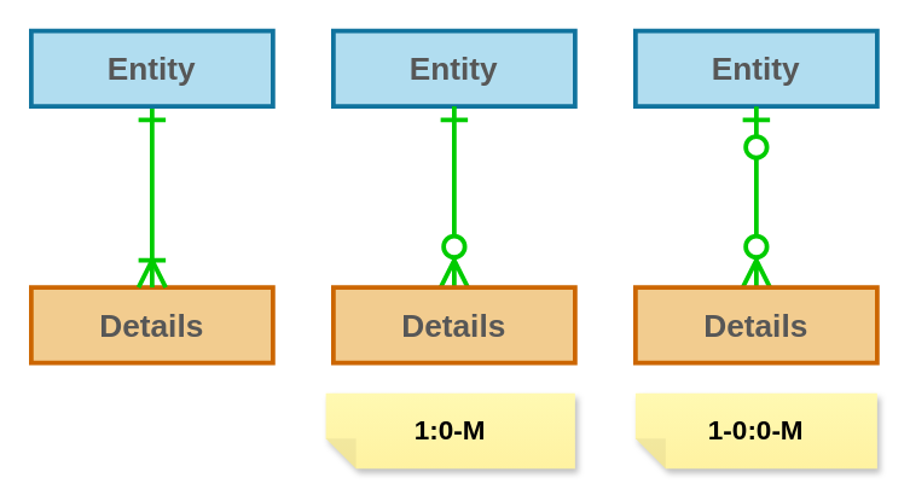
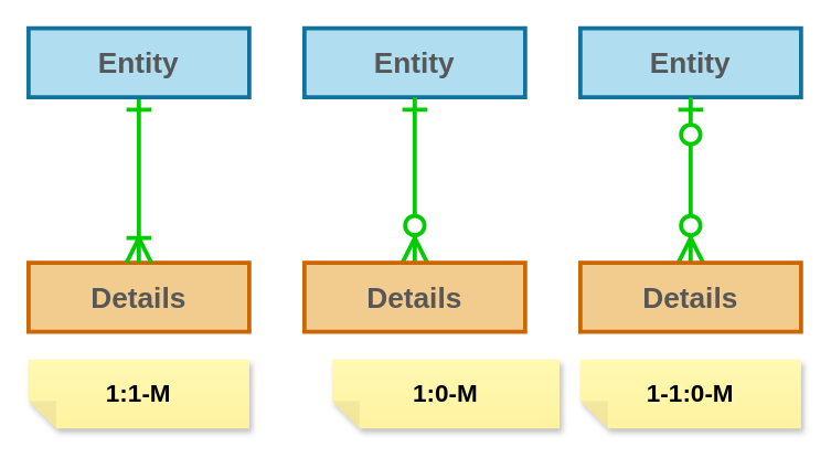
+ <mxCell id="13" value="1:1-M" style="shape=note;whiteSpace=wrap;html=1;backgroundOutline=1;fontColor=#000000;darkOpacity=0.05;fillColor=#FFF9B2;strokeColor=none;fillStyle=solid;direction=west;gradientDirection=north;gradientColor=#FFF2A1;shadow=1;size=20;pointerEvents=1;hachureGap=4;strokeWidth=4;fontStyle=1;fontSize=18;" parent="1" vertex="1"><mxGeometry x="20" y="260" width="160" height="50" as="geometry" /></mxCell>
- <mxCell id="12" value="1:0-M" style="shape=note;whiteSpace=wrap;html=1;backgroundOutline=1;fontColor=#000000;darkOpacity=0.05;fillColor=#FFF9B2;strokeColor=none;fillStyle=solid;direction=west;gradientDirection=north;gradientColor=#FFF2A1;shadow=1;size=20;pointerEvents=1;hachureGap=4;strokeWidth=4;fontStyle=1;fontSize=18;" parent="1" vertex="1"><mxGeometry x="215" y="260" width="165" height="50" as="geometry" /></mxCell>
+ <mxCell id="12" value="1:0-M" style="shape=note;whiteSpace=wrap;html=1;backgroundOutline=1;fontColor=#000000;darkOpacity=0.05;fillColor=#FFF9B2;strokeColor=none;fillStyle=solid;direction=west;gradientDirection=north;gradientColor=#FFF2A1;shadow=1;size=20;pointerEvents=1;hachureGap=4;strokeWidth=4;fontStyle=1;fontSize=18;" parent="1" vertex="1"><mxGeometry x="240" y="260" width="165" height="50" as="geometry" /></mxCell>
- <mxCell id="11" value="1-0:0-M" style="shape=note;whiteSpace=wrap;html=1;backgroundOutline=1;fontColor=#000000;darkOpacity=0.05;fillColor=#FFF9B2;strokeColor=none;fillStyle=solid;direction=west;gradientDirection=north;gradientColor=#FFF2A1;shadow=1;size=20;pointerEvents=1;hachureGap=4;strokeWidth=4;fontStyle=1;fontSize=18;" parent="1" vertex="1"><mxGeometry x="420" y="260" width="160" height="50" as="geometry" /></mxCell>
+ <mxCell id="11" value="1-1:0-M" style="shape=note;whiteSpace=wrap;html=1;backgroundOutline=1;fontColor=#000000;darkOpacity=0.05;fillColor=#FFF9B2;strokeColor=none;fillStyle=solid;direction=west;gradientDirection=north;gradientColor=#FFF2A1;shadow=1;size=20;pointerEvents=1;hachureGap=4;strokeWidth=4;fontStyle=1;fontSize=18;" parent="1" vertex="1"><mxGeometry x="420" y="260" width="160" height="50" as="geometry" /></mxCell>
